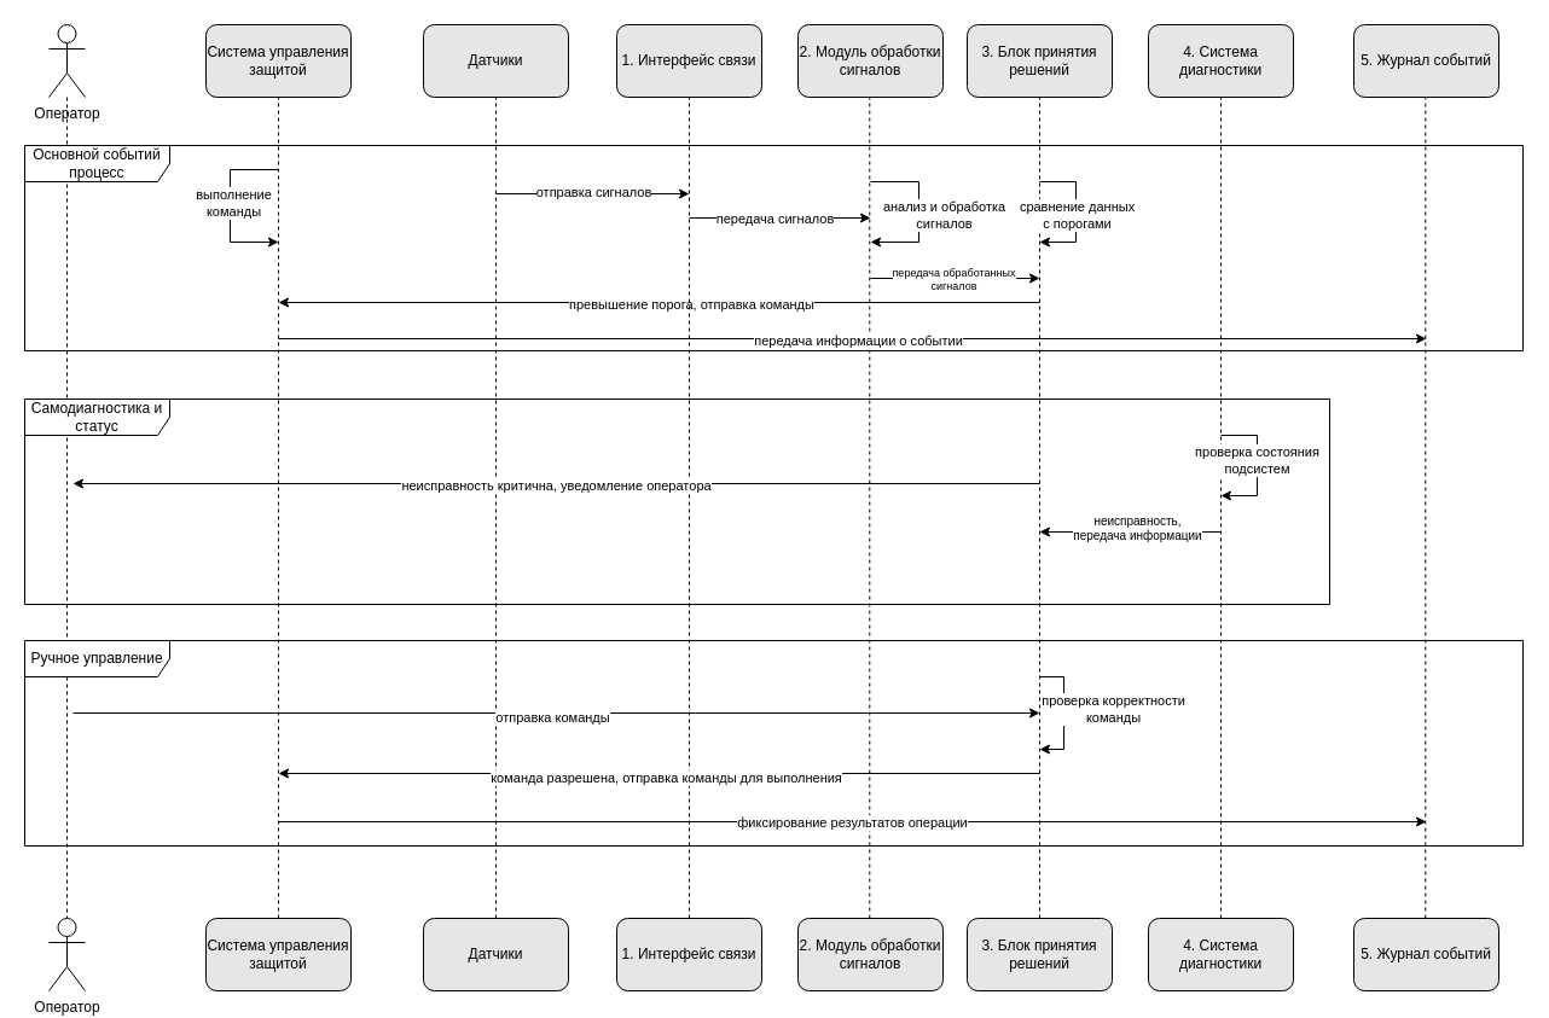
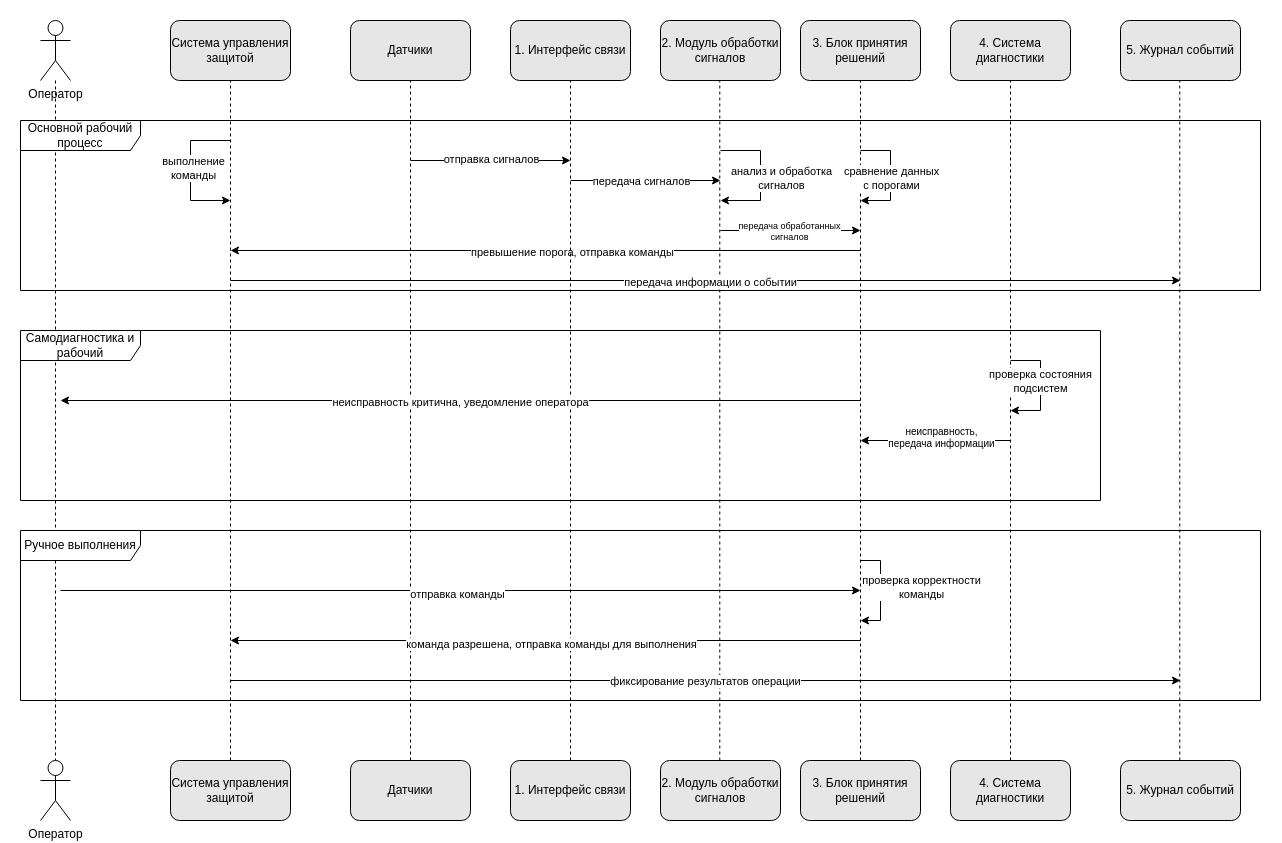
- <mxCell id="5" value="Основной событий процесс" style="shape=umlFrame;whiteSpace=wrap;html=1;pointerEvents=0;recursiveResize=0;container=1;collapsible=0;width=120;height=30;" vertex="1" parent="1"><mxGeometry x="20" y="120" width="1240" height="170" as="geometry" /></mxCell>
+ <mxCell id="5" value="Основной рабочий процесс" style="shape=umlFrame;whiteSpace=wrap;html=1;pointerEvents=0;recursiveResize=0;container=1;collapsible=0;width=120;height=30;" vertex="1" parent="1"><mxGeometry x="20" y="120" width="1240" height="170" as="geometry" /></mxCell>
- <mxCell id="14" value="Самодиагностика и статус" style="shape=umlFrame;whiteSpace=wrap;html=1;pointerEvents=0;recursiveResize=0;container=1;collapsible=0;width=120;height=30;" vertex="1" parent="1"><mxGeometry x="20" y="330" width="1080" height="170" as="geometry" /></mxCell>
+ <mxCell id="14" value="Самодиагностика и рабочий" style="shape=umlFrame;whiteSpace=wrap;html=1;pointerEvents=0;recursiveResize=0;container=1;collapsible=0;width=120;height=30;" vertex="1" parent="1"><mxGeometry x="20" y="330" width="1080" height="170" as="geometry" /></mxCell>
- <mxCell id="18" value="Ручное управление" style="shape=umlFrame;whiteSpace=wrap;html=1;pointerEvents=0;recursiveResize=0;container=1;collapsible=0;width=120;height=30;" vertex="1" parent="1"><mxGeometry x="20" y="530" width="1240" height="170" as="geometry" /></mxCell>
+ <mxCell id="18" value="Ручное выполнения" style="shape=umlFrame;whiteSpace=wrap;html=1;pointerEvents=0;recursiveResize=0;container=1;collapsible=0;width=120;height=30;" vertex="1" parent="1"><mxGeometry x="20" y="530" width="1240" height="170" as="geometry" /></mxCell>
